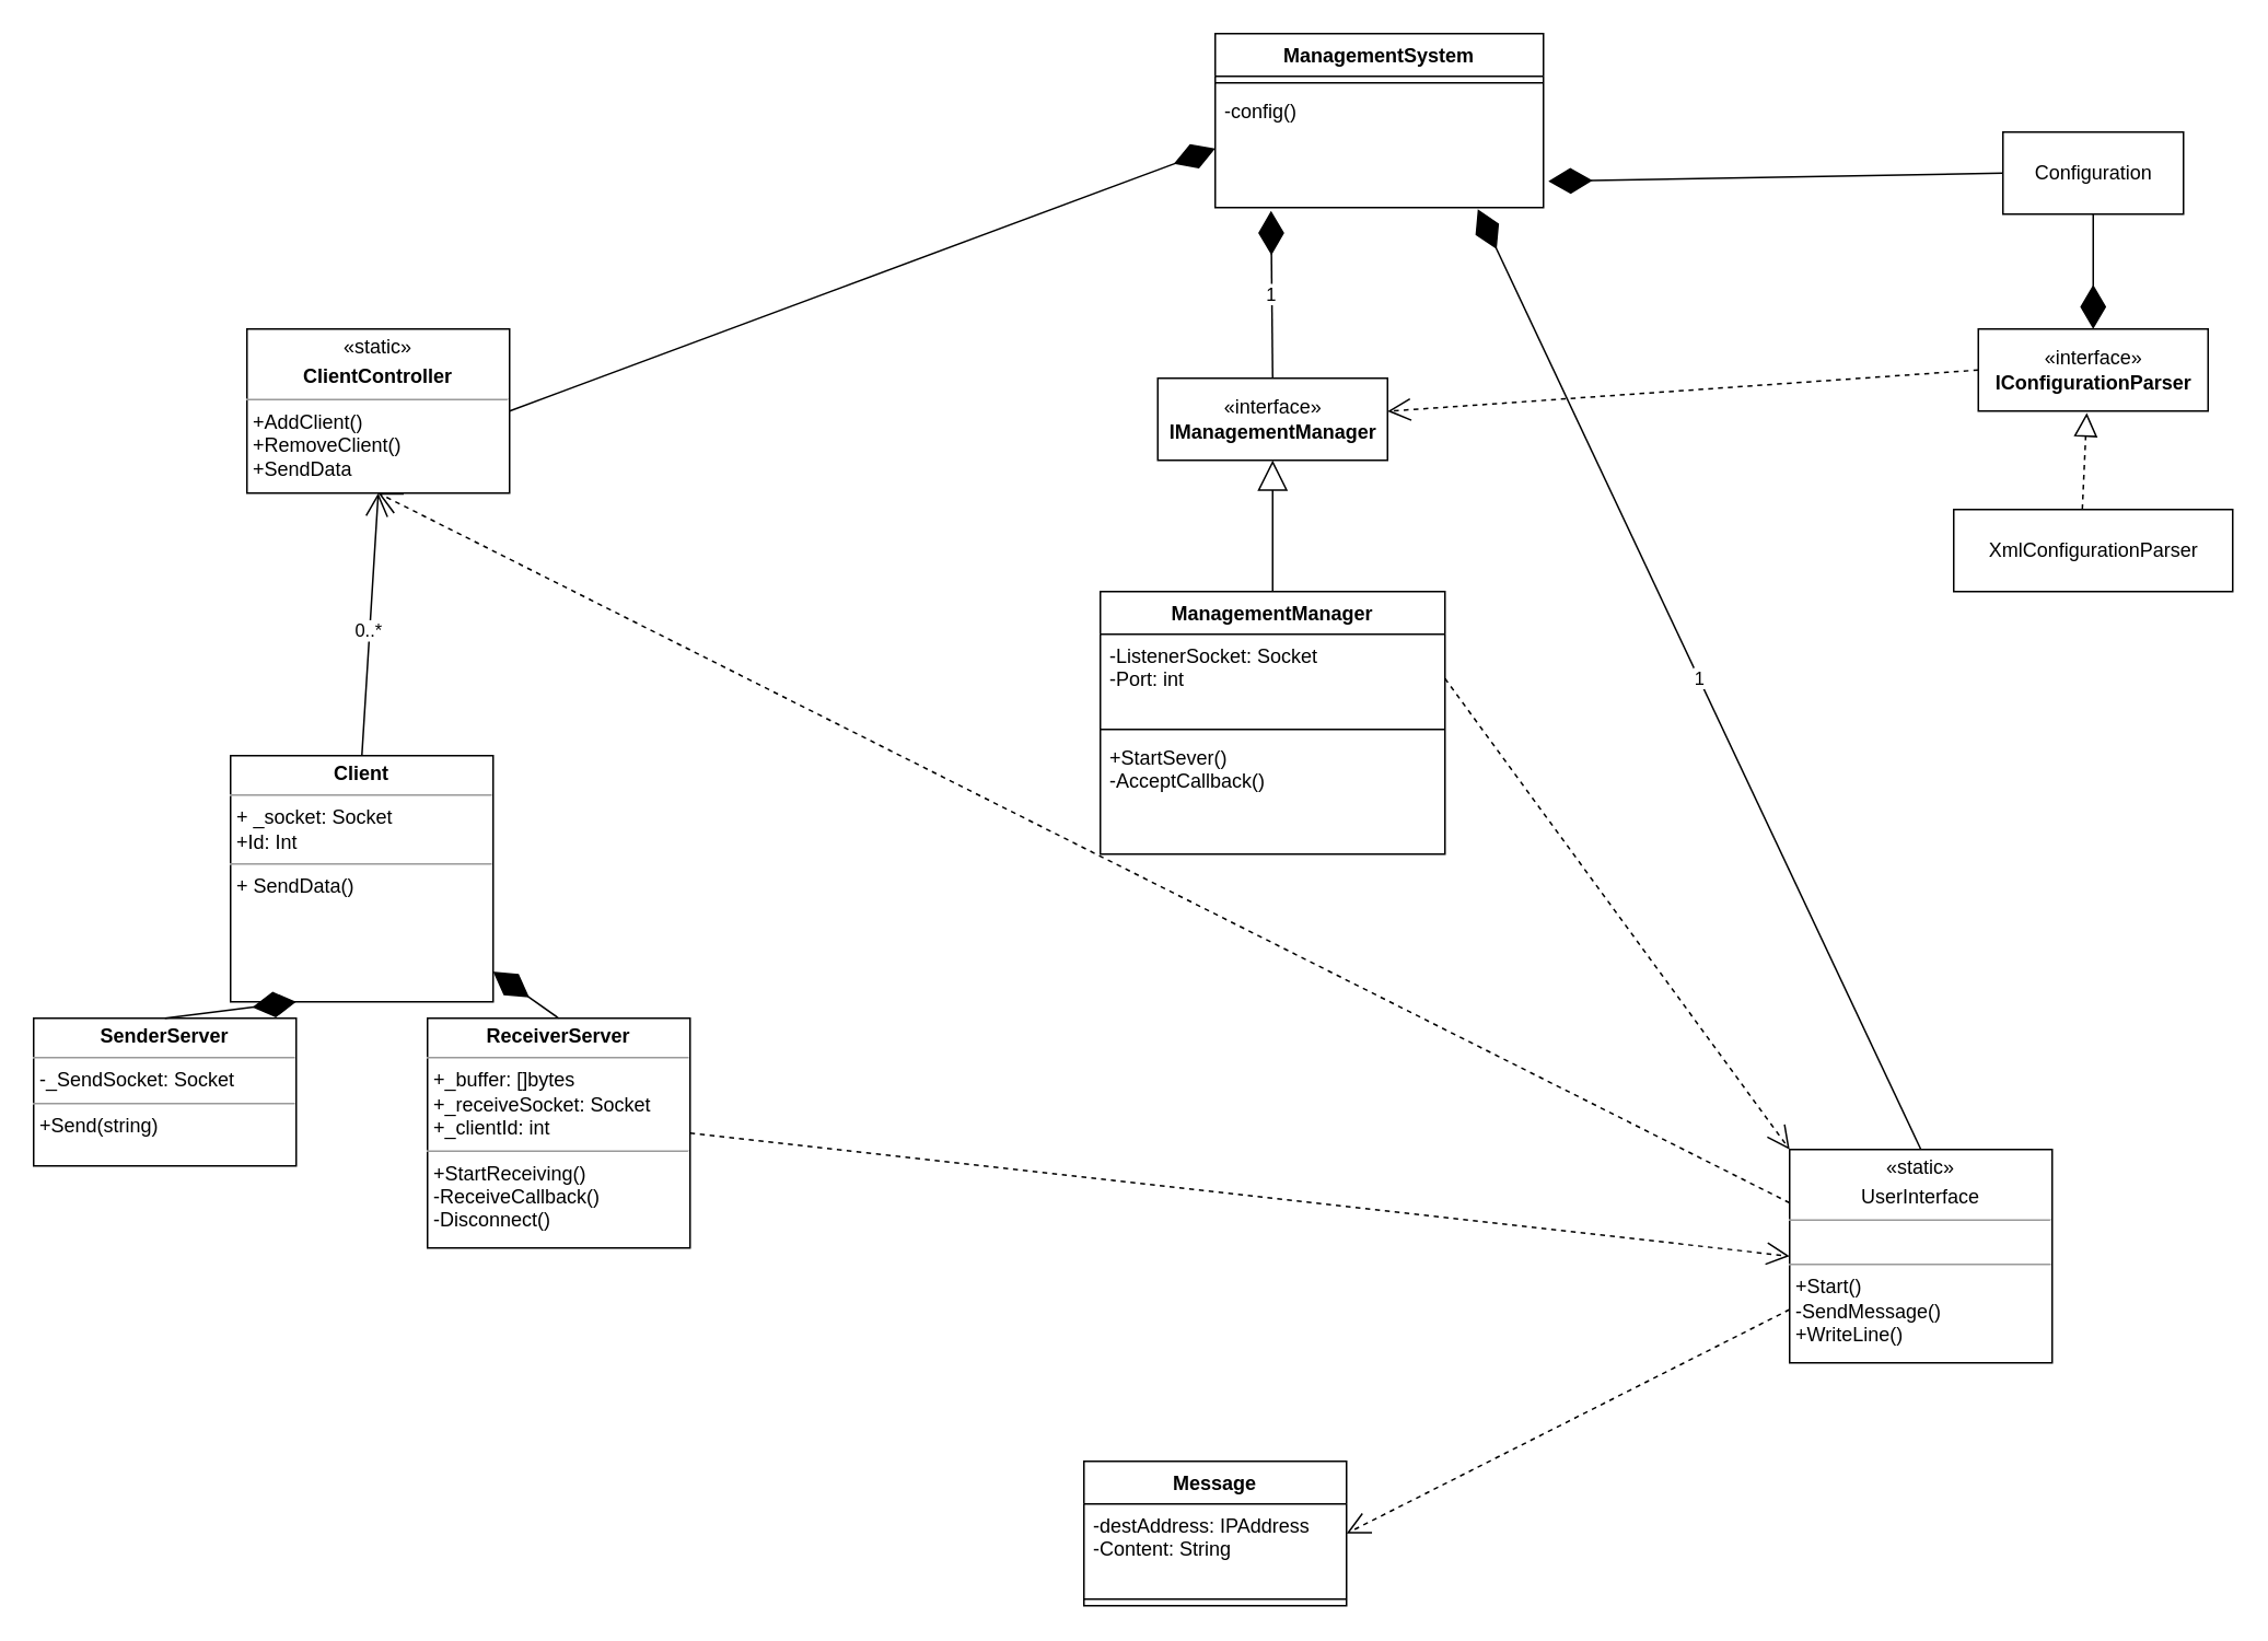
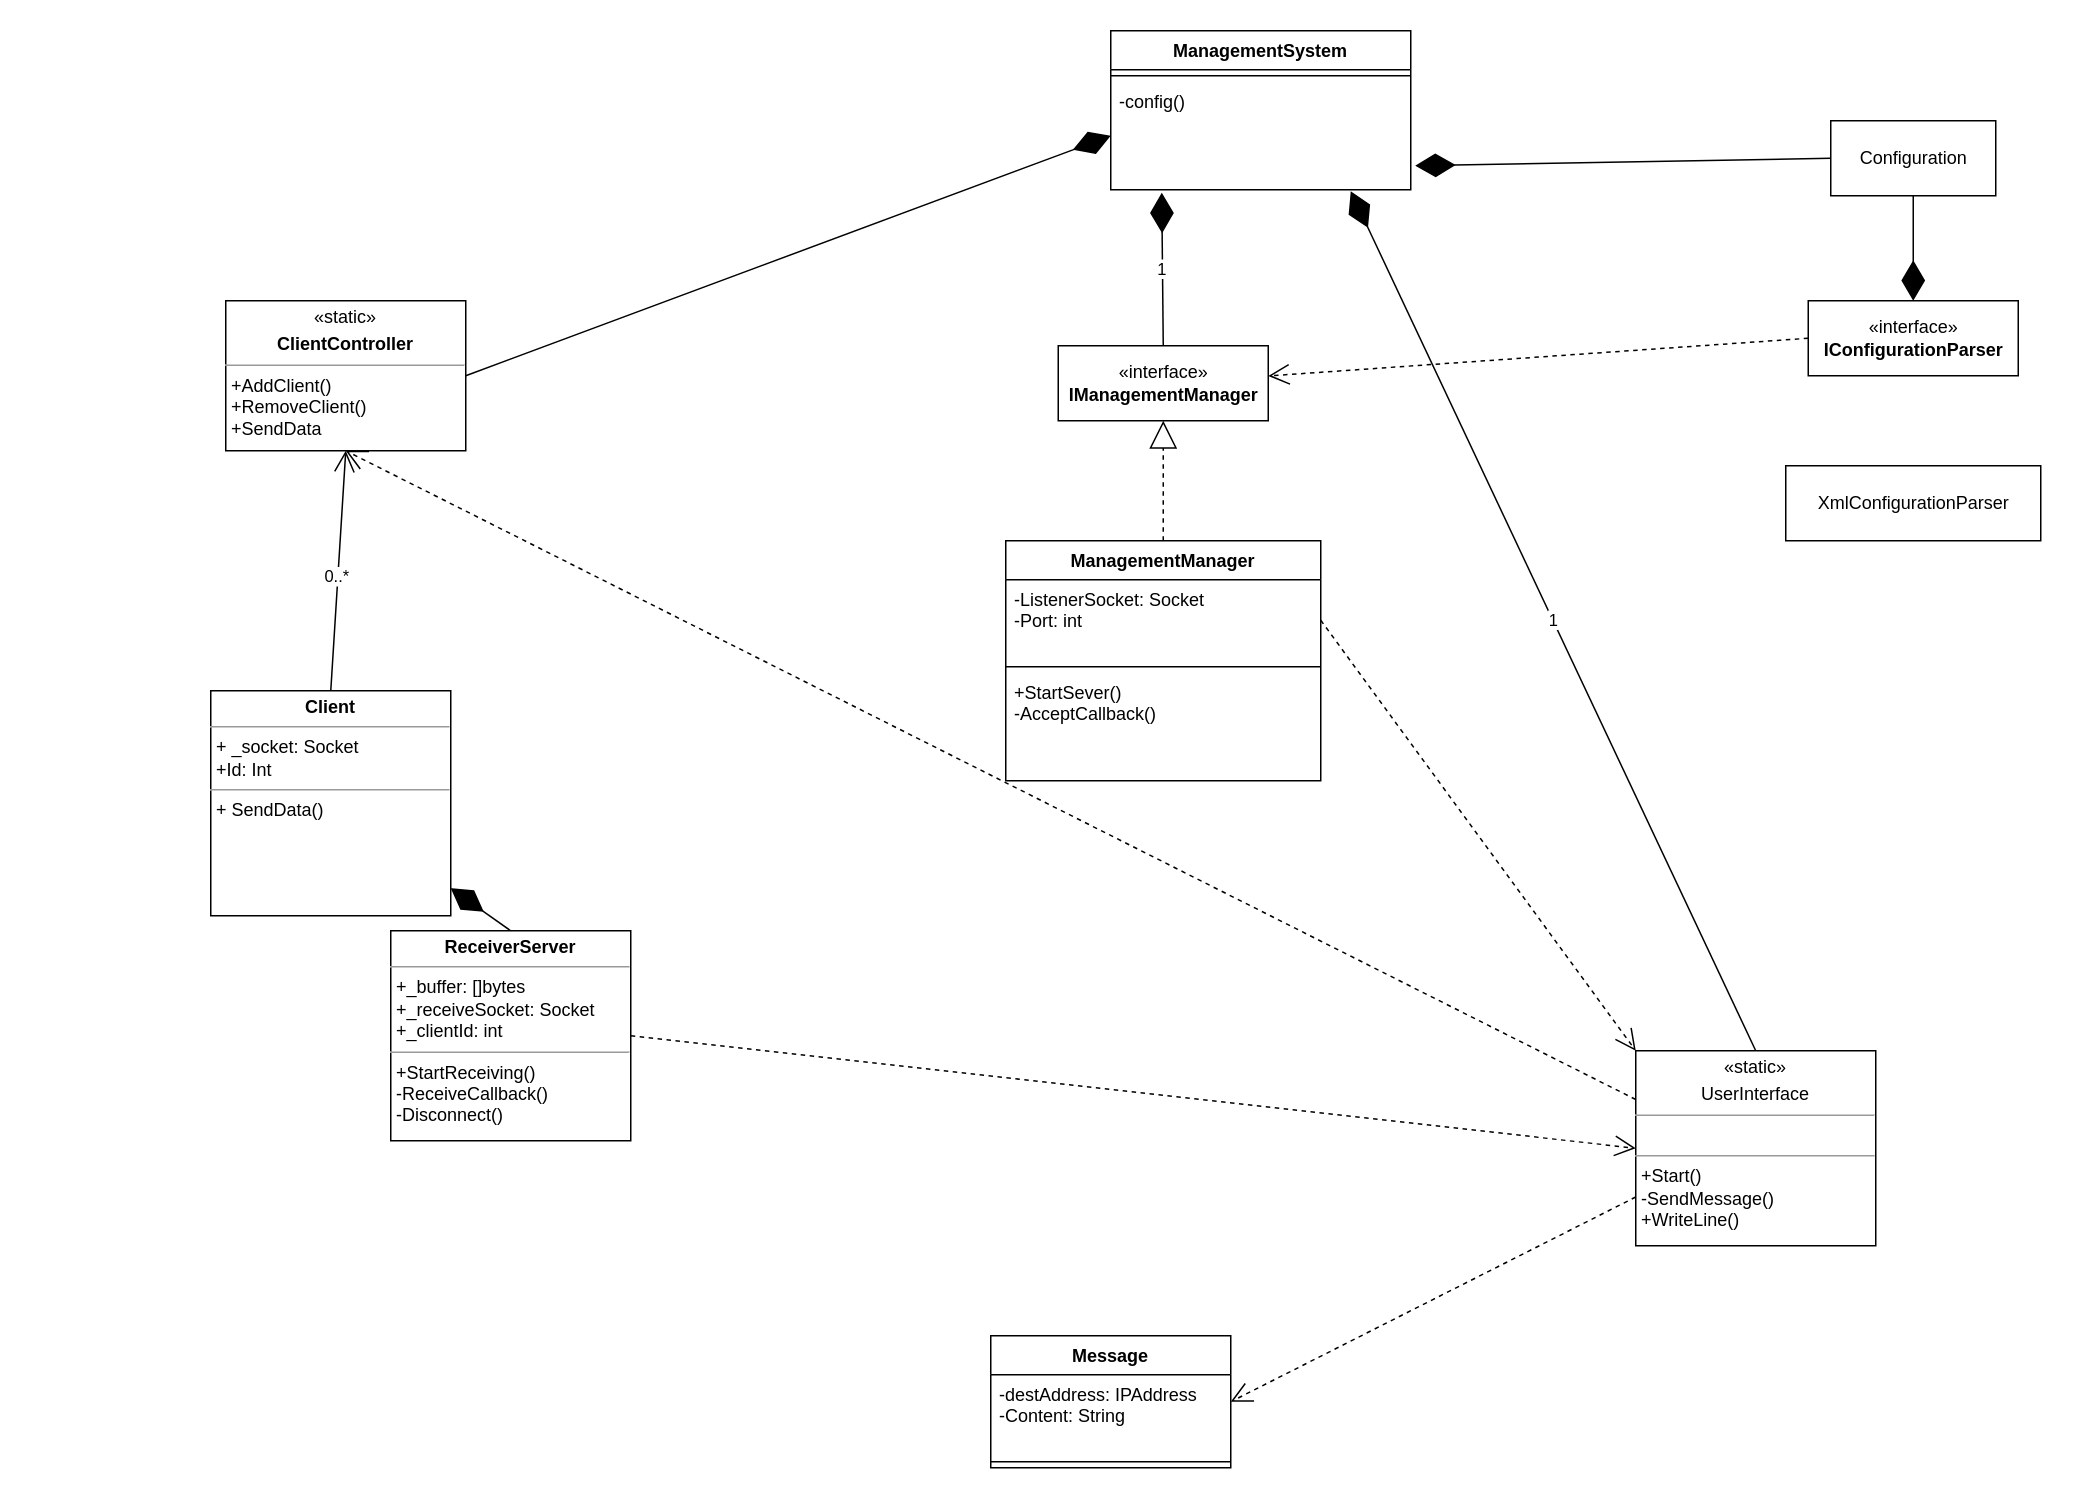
- <mxCell id="13" value="" style="endArrow=block;dashed=1;endFill=0;endSize=12;html=1;exitX=0.461;exitY=-0.004;exitDx=0;exitDy=0;exitPerimeter=0;entryX=0.472;entryY=1.023;entryDx=0;entryDy=0;entryPerimeter=0;" parent="1" source="11" target="10" edge="1"><mxGeometry width="160" relative="1" as="geometry"><mxPoint x="1210" y="260" as="sourcePoint" /><mxPoint x="1370" y="260" as="targetPoint" /></mxGeometry></mxCell>
- <mxCell id="3" value="" style="endArrow=block;endSize=16;endFill=0;html=1;exitX=0.5;exitY=0;exitDx=0;exitDy=0;entryX=0.5;entryY=1;entryDx=0;entryDy=0;" parent="1" source="31" target="2" edge="1"><mxGeometry width="160" relative="1" as="geometry"><mxPoint x="770" y="720" as="sourcePoint" /><mxPoint x="930" y="720" as="targetPoint" /></mxGeometry></mxCell>
+ <mxCell id="3" value="" style="endArrow=block;endSize=16;endFill=0;html=1;exitX=0.5;exitY=0;exitDx=0;exitDy=0;entryX=0.5;entryY=1;entryDx=0;entryDy=0;dashed=1;" parent="1" source="31" target="2" edge="1"><mxGeometry width="160" relative="1" as="geometry"><mxPoint x="770" y="720" as="sourcePoint" /><mxPoint x="930" y="720" as="targetPoint" /></mxGeometry></mxCell>
- <mxCell id="20" value="" style="endArrow=diamondThin;endFill=1;endSize=24;html=1;entryX=0.25;entryY=1;entryDx=0;entryDy=0;exitX=0.5;exitY=0;exitDx=0;exitDy=0;" edge="1" parent="1" source="19" target="16"><mxGeometry width="160" relative="1" as="geometry"><mxPoint x="850" y="980" as="sourcePoint" /><mxPoint x="1010" y="980" as="targetPoint" /></mxGeometry></mxCell>
- <mxCell id="19" value="&lt;p style=&quot;margin: 0px ; margin-top: 4px ; text-align: center&quot;&gt;&lt;b&gt;SenderServer&lt;/b&gt;&lt;/p&gt;&lt;hr size=&quot;1&quot;&gt;&lt;p style=&quot;margin: 0px ; margin-left: 4px&quot;&gt;-_SendSocket: Socket&lt;/p&gt;&lt;hr size=&quot;1&quot;&gt;&lt;p style=&quot;margin: 0px ; margin-left: 4px&quot;&gt;+Send(string)&lt;/p&gt;" style="verticalAlign=top;align=left;overflow=fill;fontSize=12;fontFamily=Helvetica;html=1;" vertex="1" parent="1"><mxGeometry x="20" y="620" width="160" height="90" as="geometry" /></mxCell>
